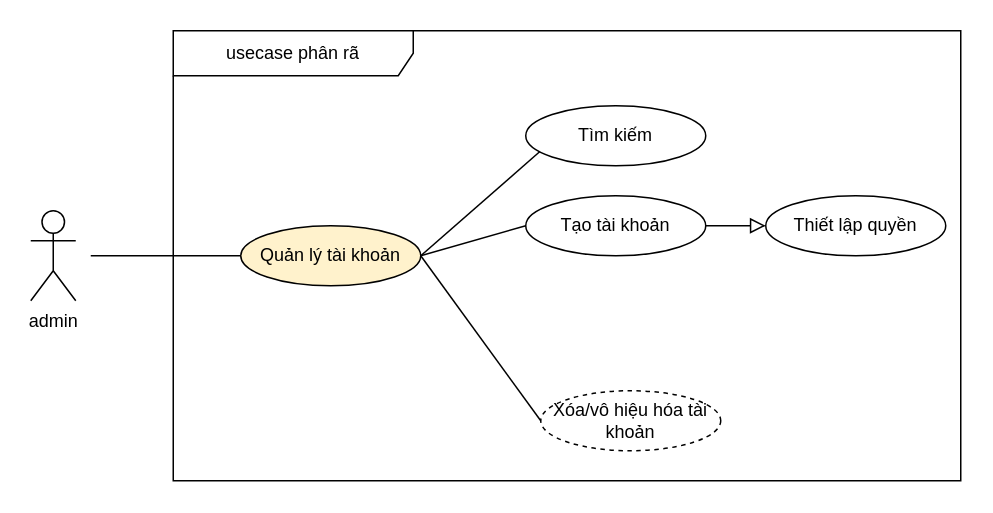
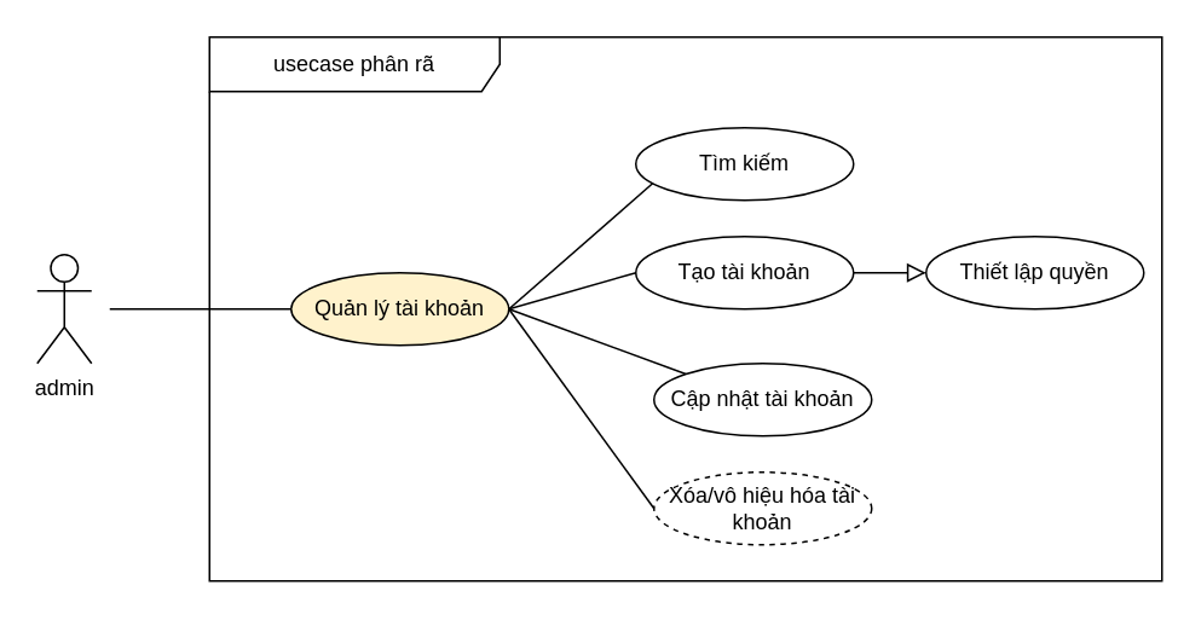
+ <mxCell id="12" value="" style="endArrow=none;startArrow=none;endFill=0;startFill=0;endSize=8;html=1;verticalAlign=bottom;labelBackgroundColor=none;strokeWidth=1;entryX=0;entryY=0;entryDx=0;entryDy=0;exitX=1;exitY=0.5;exitDx=0;exitDy=0;" edge="1" parent="2" source="3" target="10"><mxGeometry width="160" relative="1" as="geometry"><mxPoint x="185" y="170" as="sourcePoint" /><mxPoint x="255" y="180" as="targetPoint" /></mxGeometry></mxCell>
+ <mxCell id="10" value="Cập nhật tài khoản" style="ellipse;whiteSpace=wrap;html=1;" vertex="1" parent="2"><mxGeometry x="245" y="180" width="120" height="40" as="geometry" /></mxCell>
